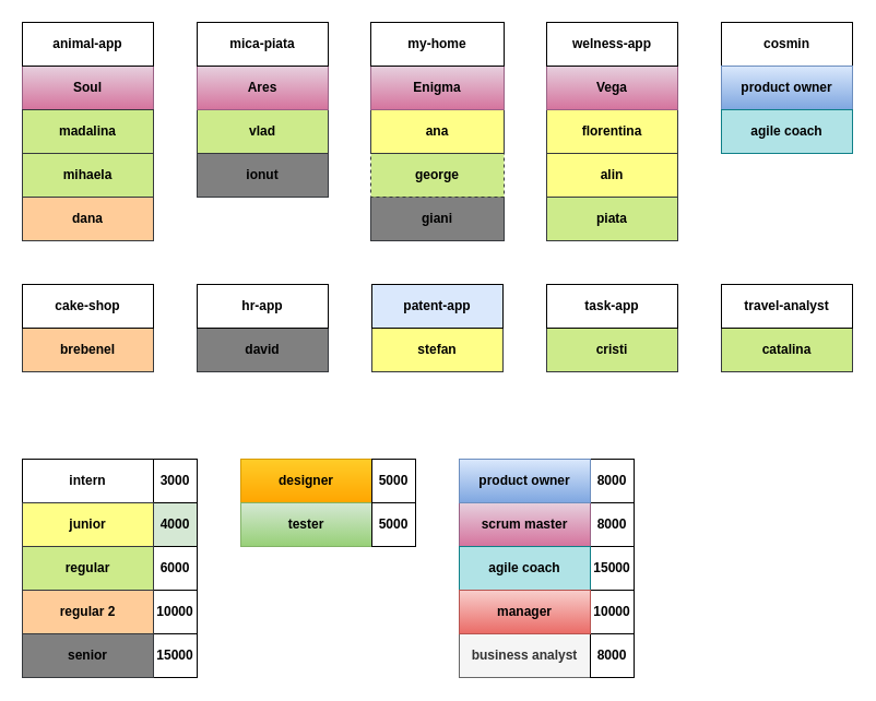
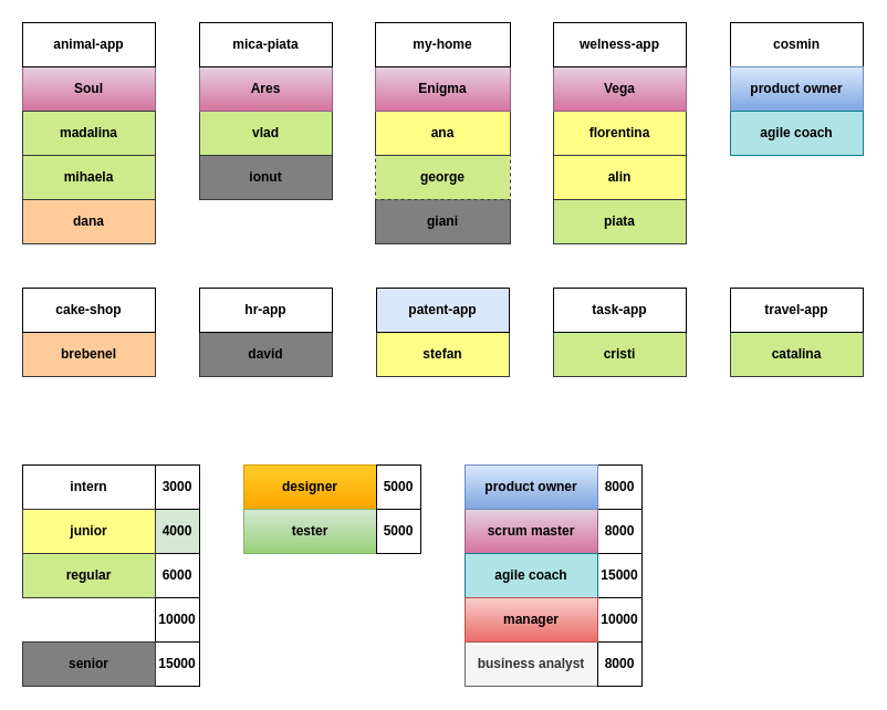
- <mxCell id="7" value="travel-analyst" style="rounded=0;whiteSpace=wrap;html=1;fontStyle=1" parent="5" vertex="1"><mxGeometry width="120.0" height="40" as="geometry" /></mxCell>
+ <mxCell id="7" value="travel-app" style="rounded=0;whiteSpace=wrap;html=1;fontStyle=1" parent="5" vertex="1"><mxGeometry width="120.0" height="40" as="geometry" /></mxCell>
- <mxCell id="61" value="regular 2" style="rounded=0;whiteSpace=wrap;html=1;strokeColor=#36393d;fontStyle=1;fillColor=#FFCC99;" parent="50" vertex="1"><mxGeometry y="120" width="120.0" height="40" as="geometry" /></mxCell>
